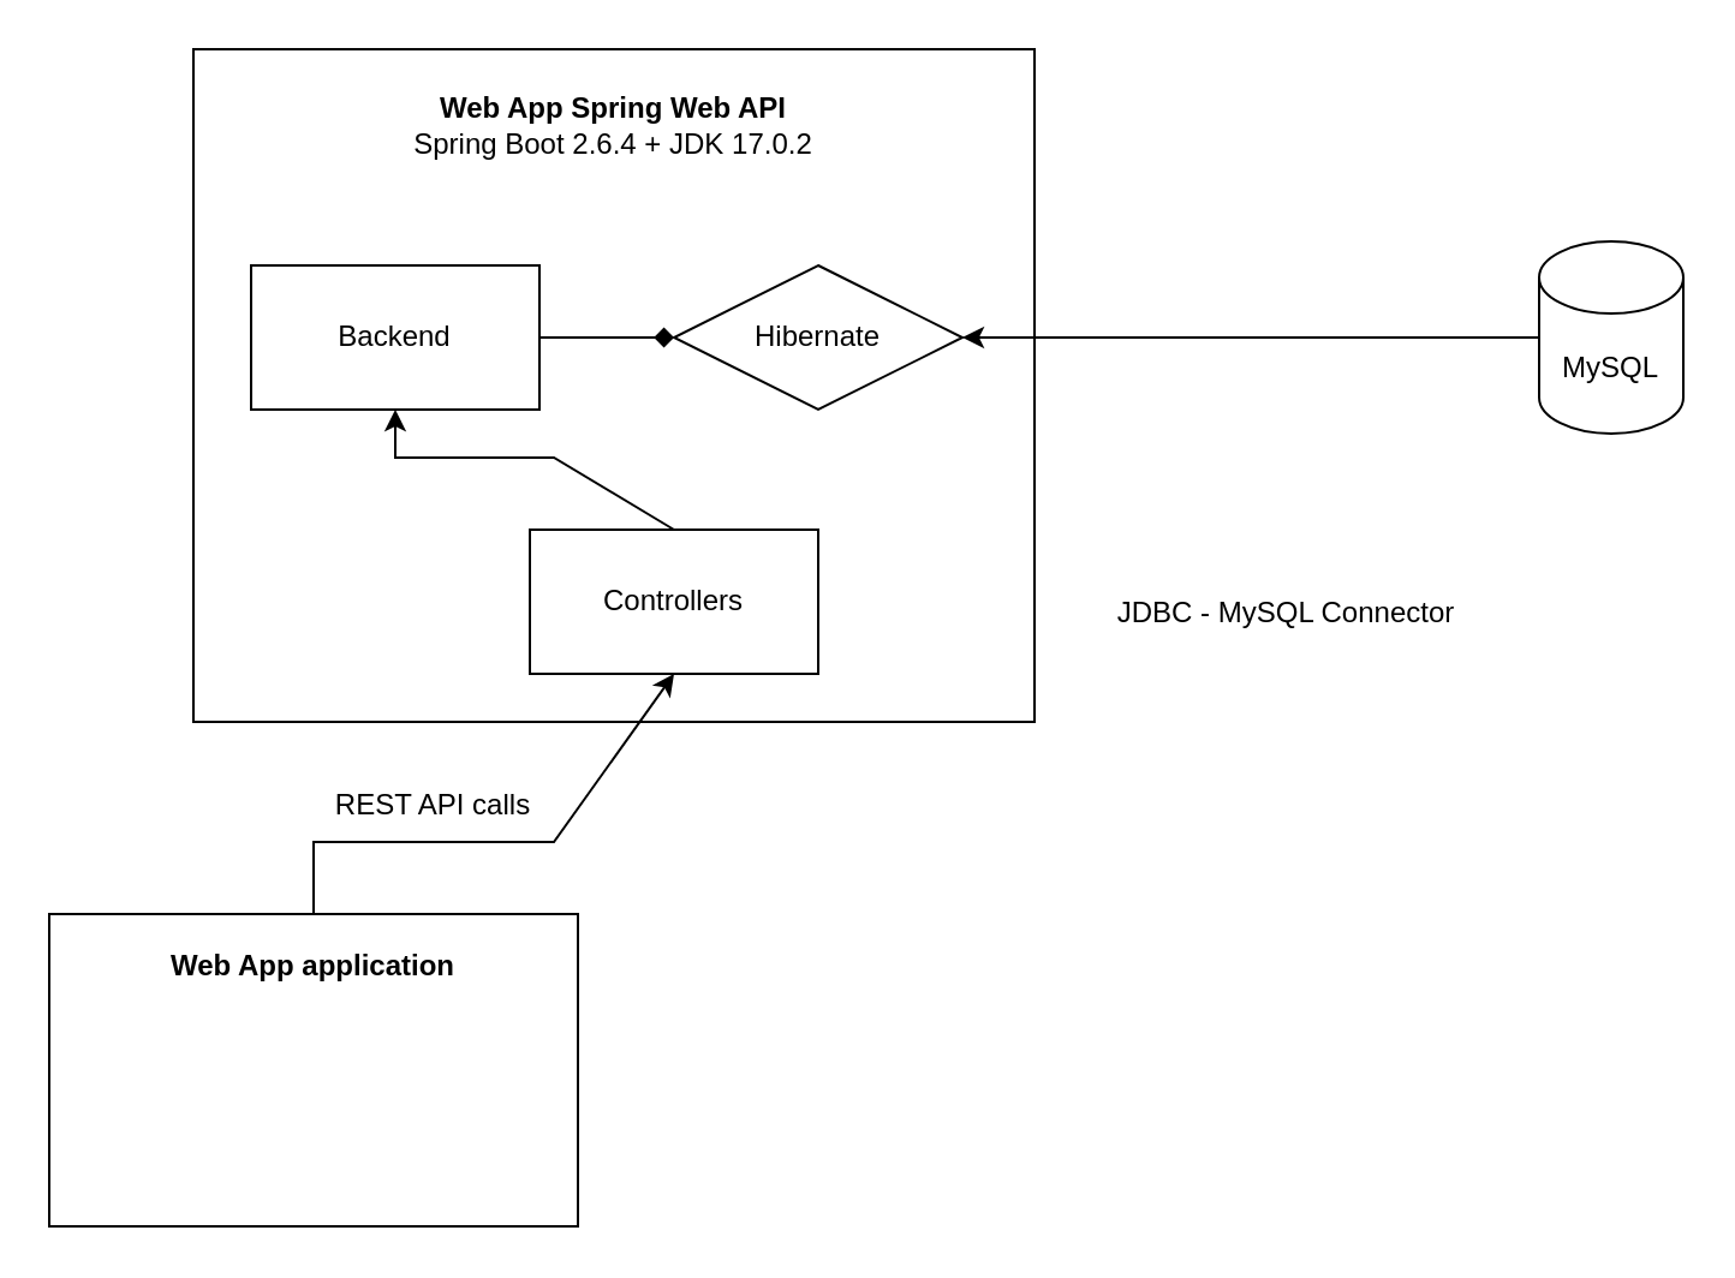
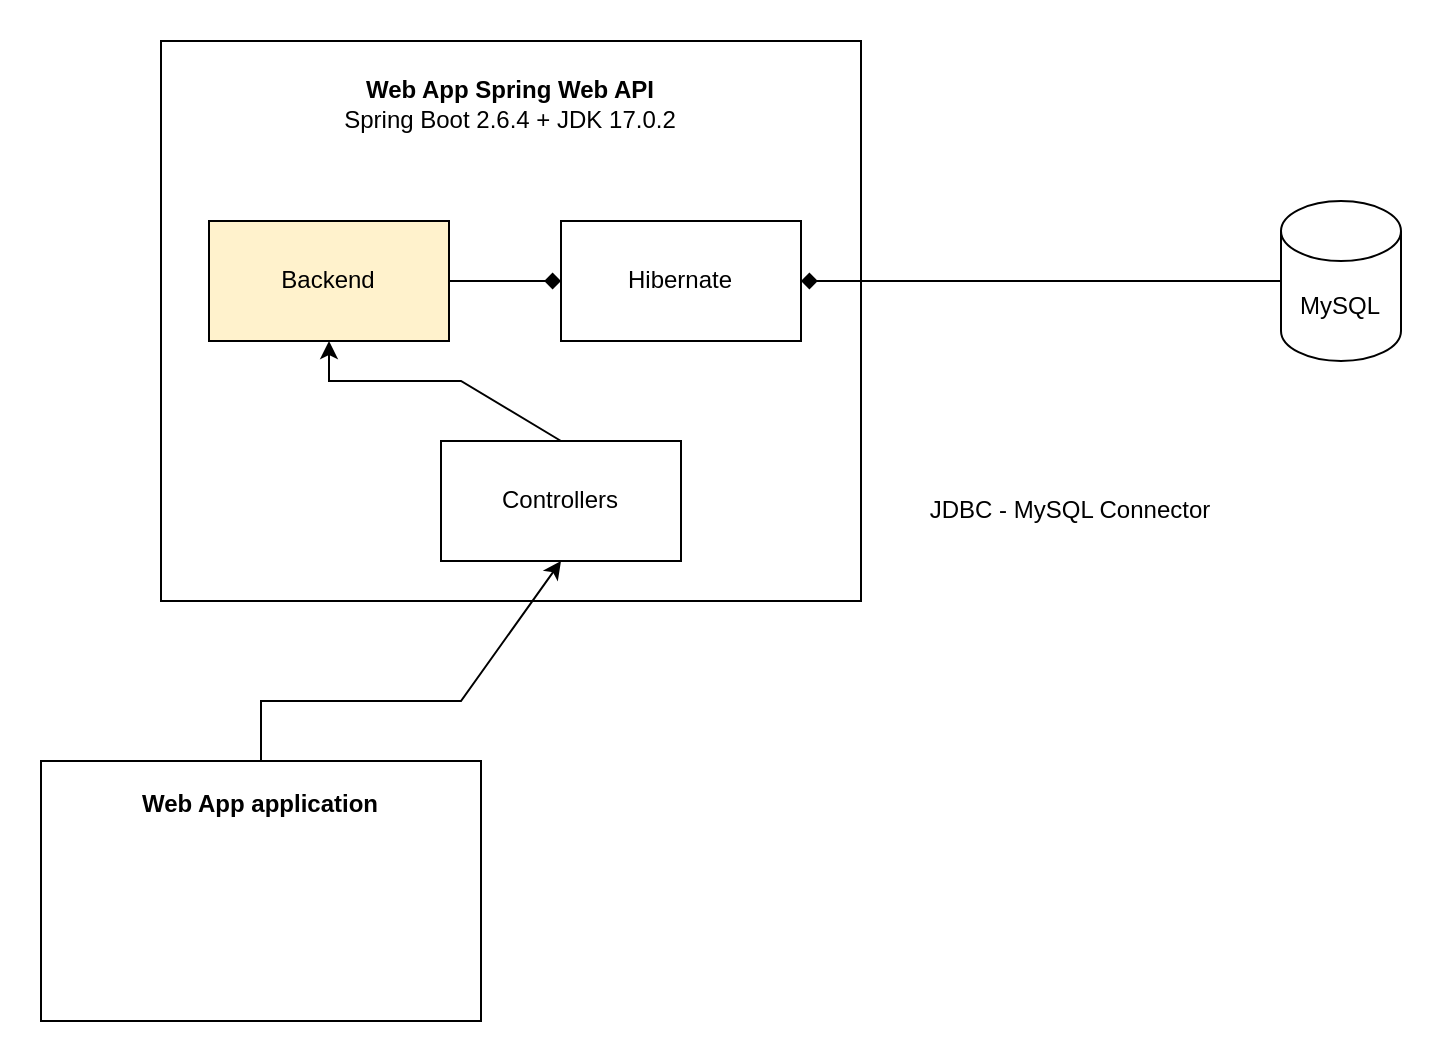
- <mxCell id="6" value="Backend" style="rounded=0;whiteSpace=wrap;html=1;" vertex="1" parent="1"><mxGeometry x="104" y="110" width="120" height="60" as="geometry" /></mxCell>
+ <mxCell id="6" value="Backend" style="rounded=0;whiteSpace=wrap;html=1;fillColor=#fff2cc;" vertex="1" parent="1"><mxGeometry x="104" y="110" width="120" height="60" as="geometry" /></mxCell>
- <mxCell id="5" value="Hibernate" style="rhombus;whiteSpace=wrap;html=1;" vertex="1" parent="1"><mxGeometry x="280" y="110" width="120" height="60" as="geometry" /></mxCell>
+ <mxCell id="5" value="Hibernate" style="rounded=0;whiteSpace=wrap;html=1;" vertex="1" parent="1"><mxGeometry x="280" y="110" width="120" height="60" as="geometry" /></mxCell>
- <mxCell id="8" value="" style="endArrow=classic;html=1;rounded=0;exitX=0;exitY=0.5;exitDx=0;exitDy=0;exitPerimeter=0;entryX=1;entryY=0.5;entryDx=0;entryDy=0;" edge="1" parent="1" source="7" target="5"><mxGeometry width="50" height="50" relative="1" as="geometry"><mxPoint x="380" y="290" as="sourcePoint" /><mxPoint x="430" y="240" as="targetPoint" /></mxGeometry></mxCell>
+ <mxCell id="8" value="" style="endArrow=diamond;html=1;rounded=0;exitX=0;exitY=0.5;exitDx=0;exitDy=0;exitPerimeter=0;entryX=1;entryY=0.5;entryDx=0;entryDy=0;" edge="1" parent="1" source="7" target="5"><mxGeometry width="50" height="50" relative="1" as="geometry"><mxPoint x="380" y="290" as="sourcePoint" /><mxPoint x="430" y="240" as="targetPoint" /></mxGeometry></mxCell>
- <mxCell id="13" value="REST API calls" style="text;html=1;strokeColor=none;fillColor=none;align=center;verticalAlign=middle;whiteSpace=wrap;rounded=0;" vertex="1" parent="1"><mxGeometry x="130" y="320" width="100" height="30" as="geometry" /></mxCell>
